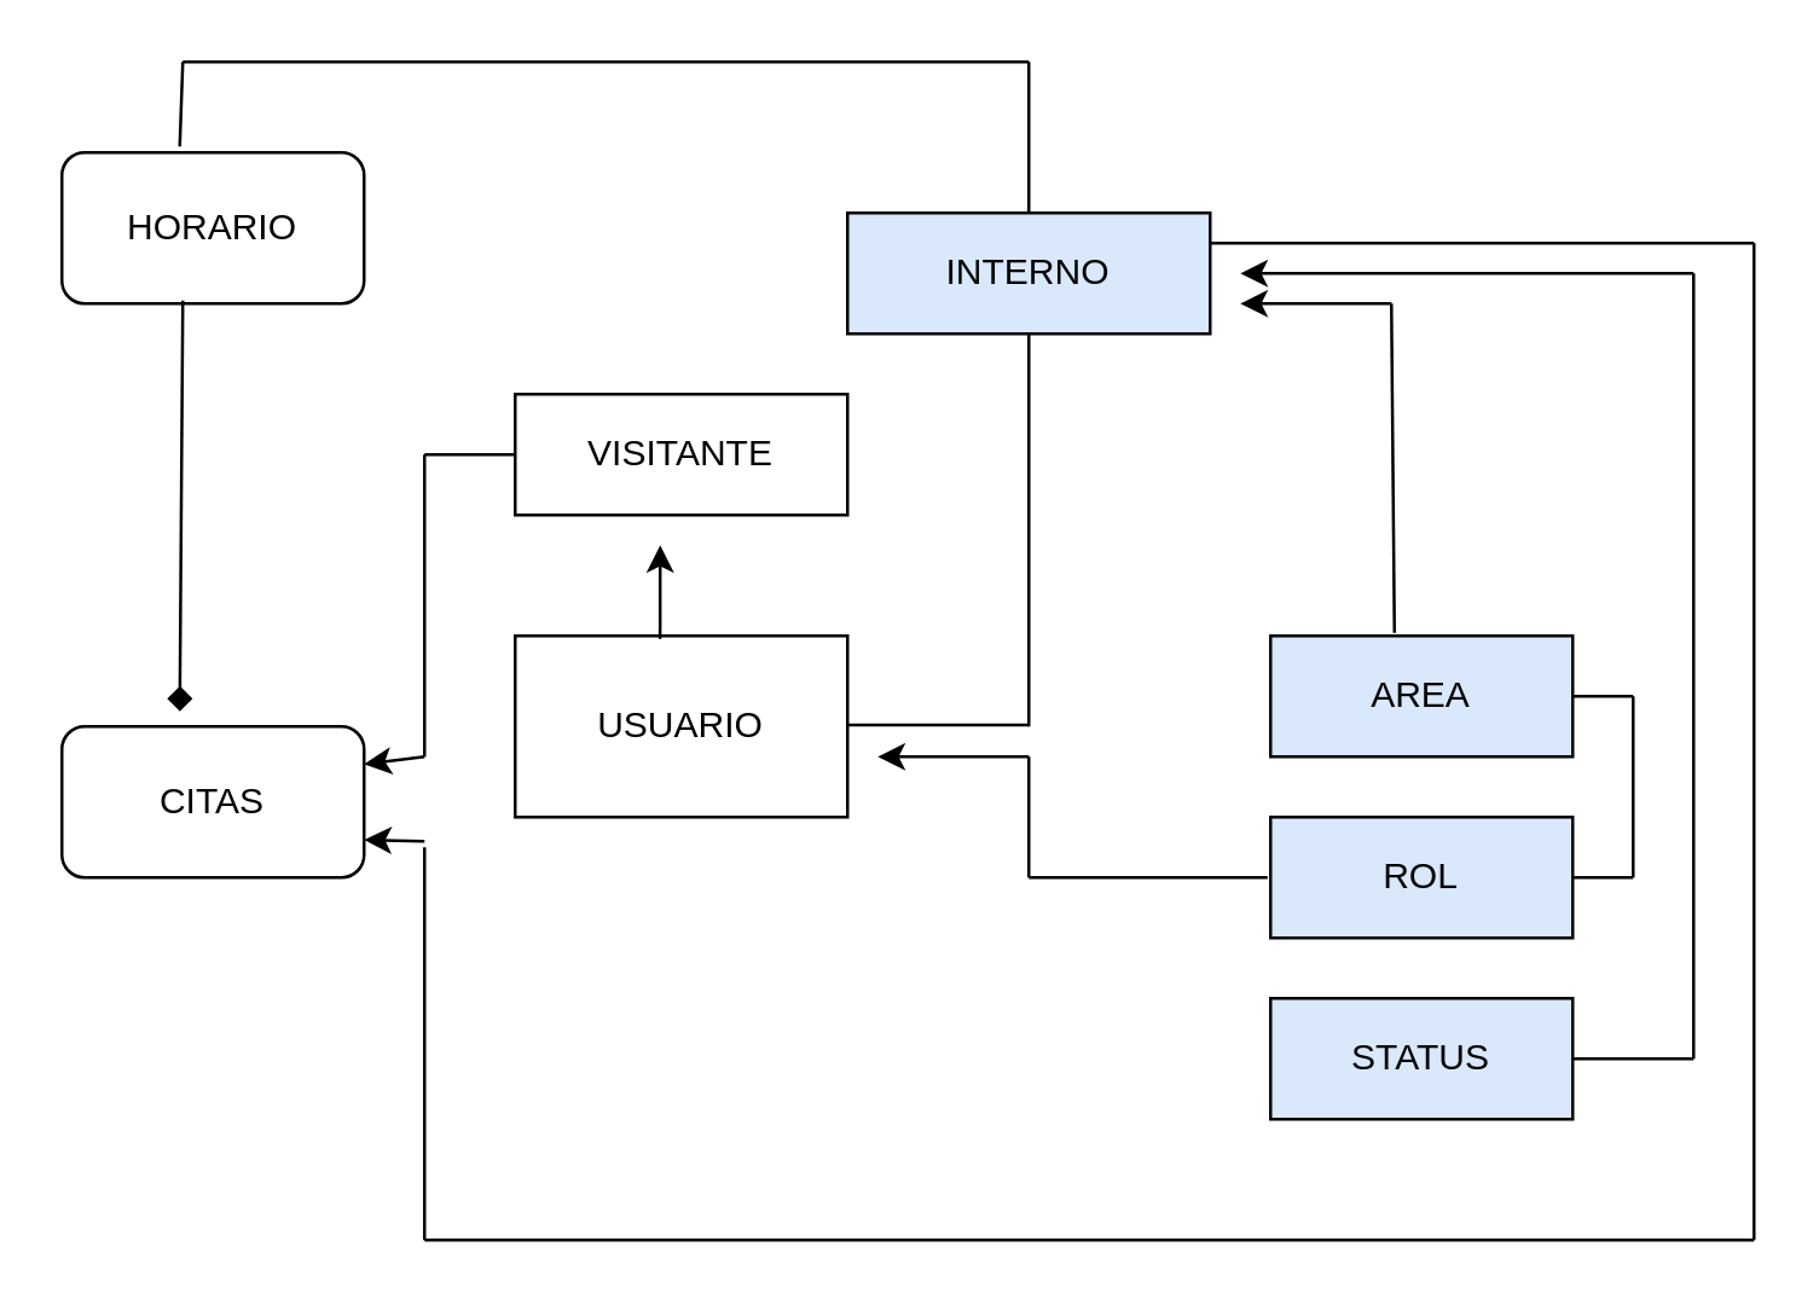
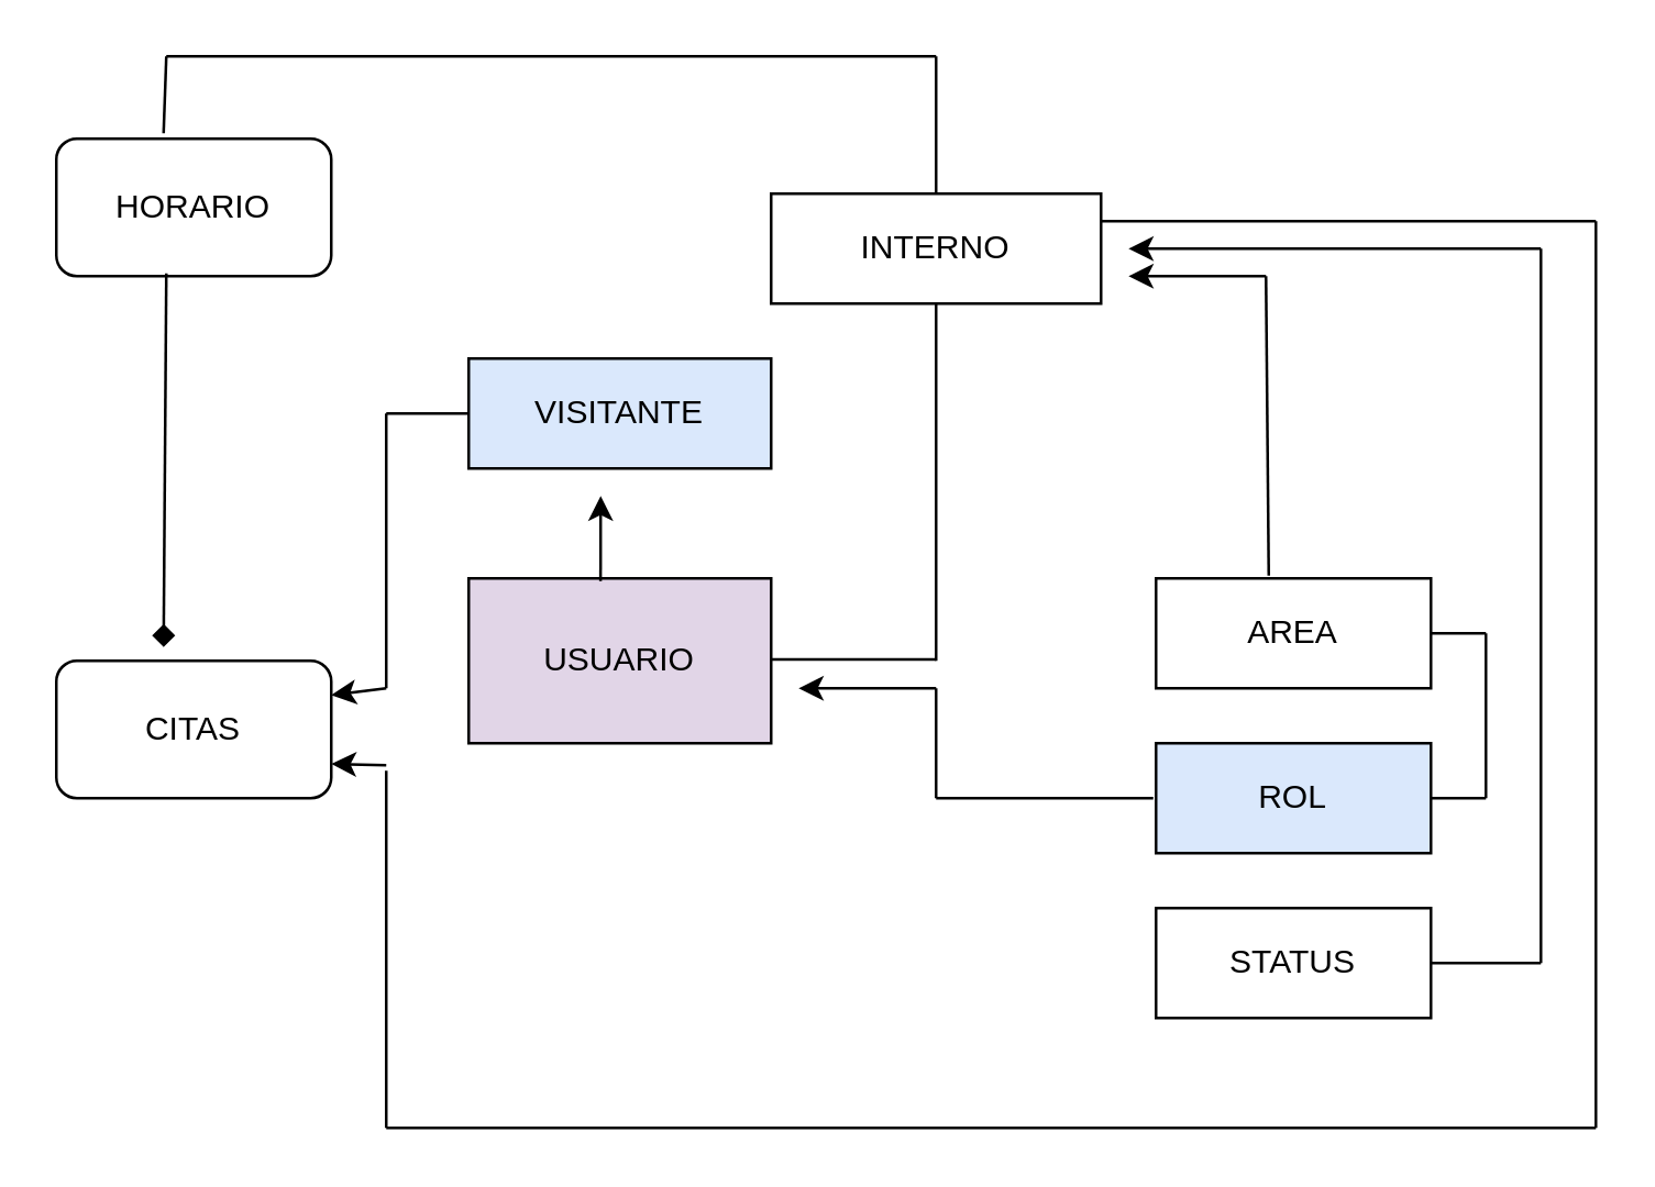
- <mxCell id="5" value="INTERNO" style="rounded=0;whiteSpace=wrap;html=1;fillColor=#dae8fc;" vertex="1" parent="1"><mxGeometry x="280" y="70" width="120" height="40" as="geometry" /></mxCell>
+ <mxCell id="5" value="INTERNO" style="rounded=0;whiteSpace=wrap;html=1;" vertex="1" parent="1"><mxGeometry x="280" y="70" width="120" height="40" as="geometry" /></mxCell>
- <mxCell id="4" value="VISITANTE" style="rounded=0;whiteSpace=wrap;html=1;" vertex="1" parent="1"><mxGeometry x="170" y="130" width="110" height="40" as="geometry" /></mxCell>
+ <mxCell id="4" value="VISITANTE" style="rounded=0;whiteSpace=wrap;html=1;fillColor=#dae8fc;" vertex="1" parent="1"><mxGeometry x="170" y="130" width="110" height="40" as="geometry" /></mxCell>
- <mxCell id="7" value="AREA" style="rounded=0;whiteSpace=wrap;html=1;fillColor=#dae8fc;" vertex="1" parent="1"><mxGeometry x="420" y="210" width="100" height="40" as="geometry" /></mxCell>
+ <mxCell id="7" value="AREA" style="rounded=0;whiteSpace=wrap;html=1;" vertex="1" parent="1"><mxGeometry x="420" y="210" width="100" height="40" as="geometry" /></mxCell>
- <mxCell id="6" value="USUARIO" style="rounded=0;whiteSpace=wrap;html=1;" vertex="1" parent="1"><mxGeometry x="170" y="210" width="110" height="60" as="geometry" /></mxCell>
+ <mxCell id="6" value="USUARIO" style="rounded=0;whiteSpace=wrap;html=1;fillColor=#e1d5e7;" vertex="1" parent="1"><mxGeometry x="170" y="210" width="110" height="60" as="geometry" /></mxCell>
- <mxCell id="9" value="STATUS" style="rounded=0;whiteSpace=wrap;html=1;fillColor=#dae8fc;" vertex="1" parent="1"><mxGeometry x="420" y="330" width="100" height="40" as="geometry" /></mxCell>
+ <mxCell id="9" value="STATUS" style="rounded=0;whiteSpace=wrap;html=1;" vertex="1" parent="1"><mxGeometry x="420" y="330" width="100" height="40" as="geometry" /></mxCell>
